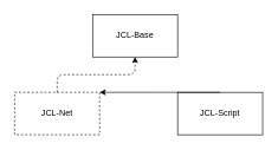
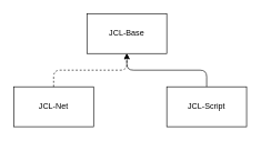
- <mxCell id="6" value="" style="edgeStyle=elbowEdgeStyle;elbow=vertical;endArrow=classic;html=1;exitX=0.5;exitY=0;exitDx=0;exitDy=0;" parent="1" source="5" target="2" edge="1"><mxGeometry width="50" height="50" relative="1" as="geometry"><mxPoint x="240" y="280" as="sourcePoint" /><mxPoint x="290" y="230" as="targetPoint" /></mxGeometry></mxCell>
+ <mxCell id="6" value="" style="edgeStyle=elbowEdgeStyle;elbow=vertical;endArrow=classic;html=1;entryX=0.5;entryY=1;entryDx=0;entryDy=0;exitX=0.5;exitY=0;exitDx=0;exitDy=0;" parent="1" source="5" target="3" edge="1"><mxGeometry width="50" height="50" relative="1" as="geometry"><mxPoint x="240" y="280" as="sourcePoint" /><mxPoint x="290" y="230" as="targetPoint" /></mxGeometry></mxCell>
- <mxCell id="2" value="JCL-Net" style="rounded=0;whiteSpace=wrap;html=1;dashed=1;" parent="1" vertex="1"><mxGeometry x="20" y="130" width="120" height="60" as="geometry" /></mxCell>
+ <mxCell id="2" value="JCL-Net" style="rounded=0;whiteSpace=wrap;html=1;" parent="1" vertex="1"><mxGeometry x="20" y="130" width="120" height="60" as="geometry" /></mxCell>
